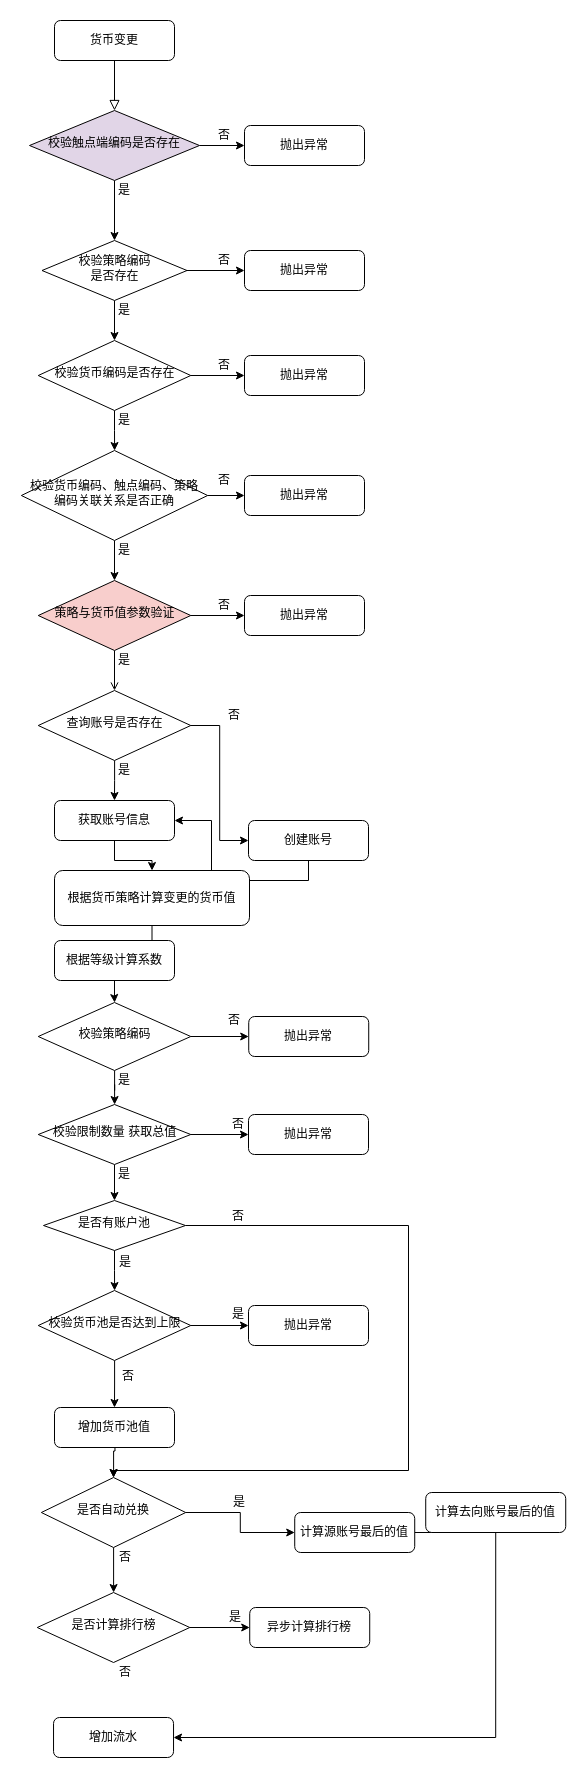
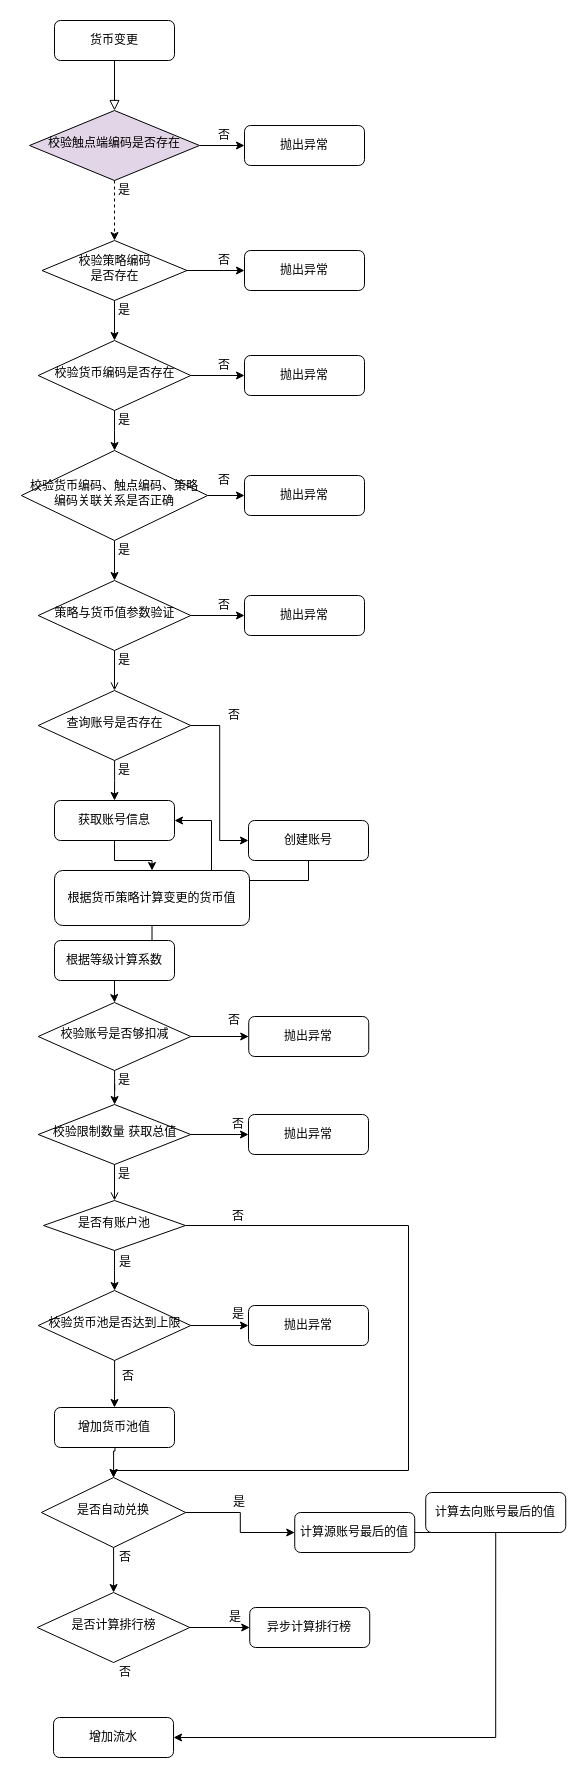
- <mxCell id="5" value="" style="edgeStyle=orthogonalEdgeStyle;rounded=0;orthogonalLoop=1;jettySize=auto;html=1;" edge="1" parent="1" source="6" target="10"><mxGeometry relative="1" as="geometry" /></mxCell>
+ <mxCell id="5" value="" style="edgeStyle=orthogonalEdgeStyle;rounded=0;orthogonalLoop=1;jettySize=auto;html=1;dashed=1;" edge="1" parent="1" source="6" target="10"><mxGeometry relative="1" as="geometry" /></mxCell>
- <mxCell id="27" value="策略与货币值参数验证" style="rhombus;whiteSpace=wrap;html=1;shadow=0;fontFamily=Helvetica;fontSize=12;align=center;strokeWidth=1;spacing=6;spacingTop=-4;fillColor=#f8cecc;" vertex="1" parent="1"><mxGeometry x="37.75" y="580" width="152.5" height="70" as="geometry" /></mxCell>
+ <mxCell id="27" value="策略与货币值参数验证" style="rhombus;whiteSpace=wrap;html=1;shadow=0;fontFamily=Helvetica;fontSize=12;align=center;strokeWidth=1;spacing=6;spacingTop=-4;" vertex="1" parent="1"><mxGeometry x="37.75" y="580" width="152.5" height="70" as="geometry" /></mxCell>
- <mxCell id="56" value="校验策略编码" style="rhombus;whiteSpace=wrap;html=1;shadow=0;fontFamily=Helvetica;fontSize=12;align=center;strokeWidth=1;spacing=6;spacingTop=-4;" vertex="1" parent="1"><mxGeometry x="37.76" y="1002" width="152.5" height="68" as="geometry" /></mxCell>
+ <mxCell id="56" value="校验账号是否够扣减" style="rhombus;whiteSpace=wrap;html=1;shadow=0;fontFamily=Helvetica;fontSize=12;align=center;strokeWidth=1;spacing=6;spacingTop=-4;" vertex="1" parent="1"><mxGeometry x="37.76" y="1002" width="152.5" height="68" as="geometry" /></mxCell>
- <mxCell id="79" style="edgeStyle=orthogonalEdgeStyle;rounded=0;orthogonalLoop=1;jettySize=auto;html=1;exitX=0.5;exitY=1;exitDx=0;exitDy=0;" edge="1" parent="1" source="80" target="47"><mxGeometry relative="1" as="geometry" /></mxCell>
+ <mxCell id="79" style="edgeStyle=orthogonalEdgeStyle;rounded=0;orthogonalLoop=1;jettySize=auto;html=1;exitX=0.5;exitY=1;exitDx=0;exitDy=0;endArrow=open;" edge="1" parent="1" source="80" target="47"><mxGeometry relative="1" as="geometry" /></mxCell>
